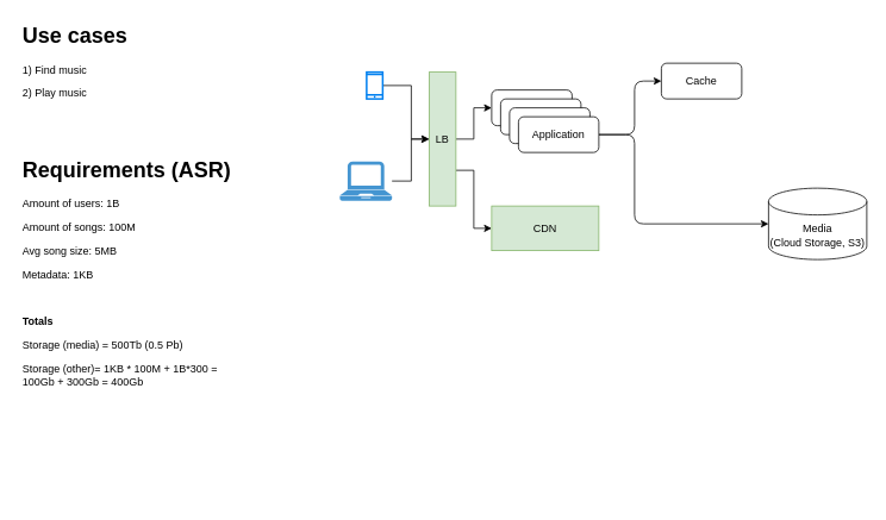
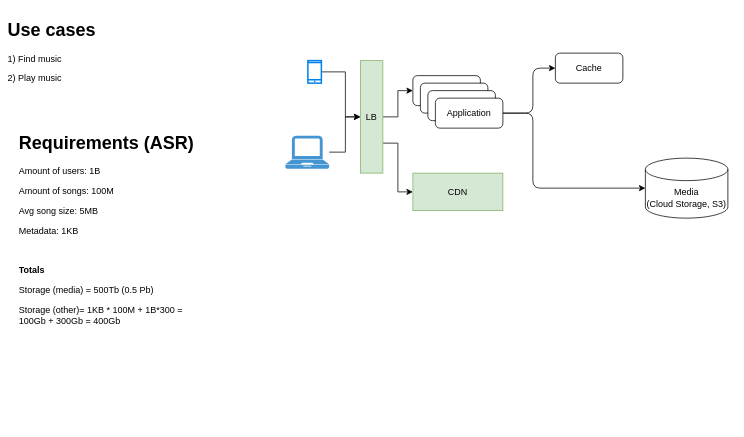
- <mxCell id="2" value="&lt;h1&gt;Use cases&lt;/h1&gt;&lt;p&gt;1) Find music&lt;/p&gt;&lt;p&gt;2) Play music&lt;/p&gt;&lt;p&gt;&lt;br&gt;&lt;/p&gt;" style="text;html=1;strokeColor=none;fillColor=none;spacing=5;spacingTop=-20;whiteSpace=wrap;overflow=hidden;rounded=0;" parent="1" vertex="1"><mxGeometry x="20" width="220" height="120" as="geometry" y="20" /></mxCell>
+ <mxCell id="2" value="&lt;h1&gt;Use cases&lt;/h1&gt;&lt;p&gt;1) Find music&lt;/p&gt;&lt;p&gt;2) Play music&lt;/p&gt;&lt;p&gt;&lt;br&gt;&lt;/p&gt;" style="text;html=1;strokeColor=none;fillColor=none;spacing=5;spacingTop=-20;whiteSpace=wrap;overflow=hidden;rounded=0;" parent="1" vertex="1"><mxGeometry x="5" y="20" width="220" height="120" as="geometry" /></mxCell>
